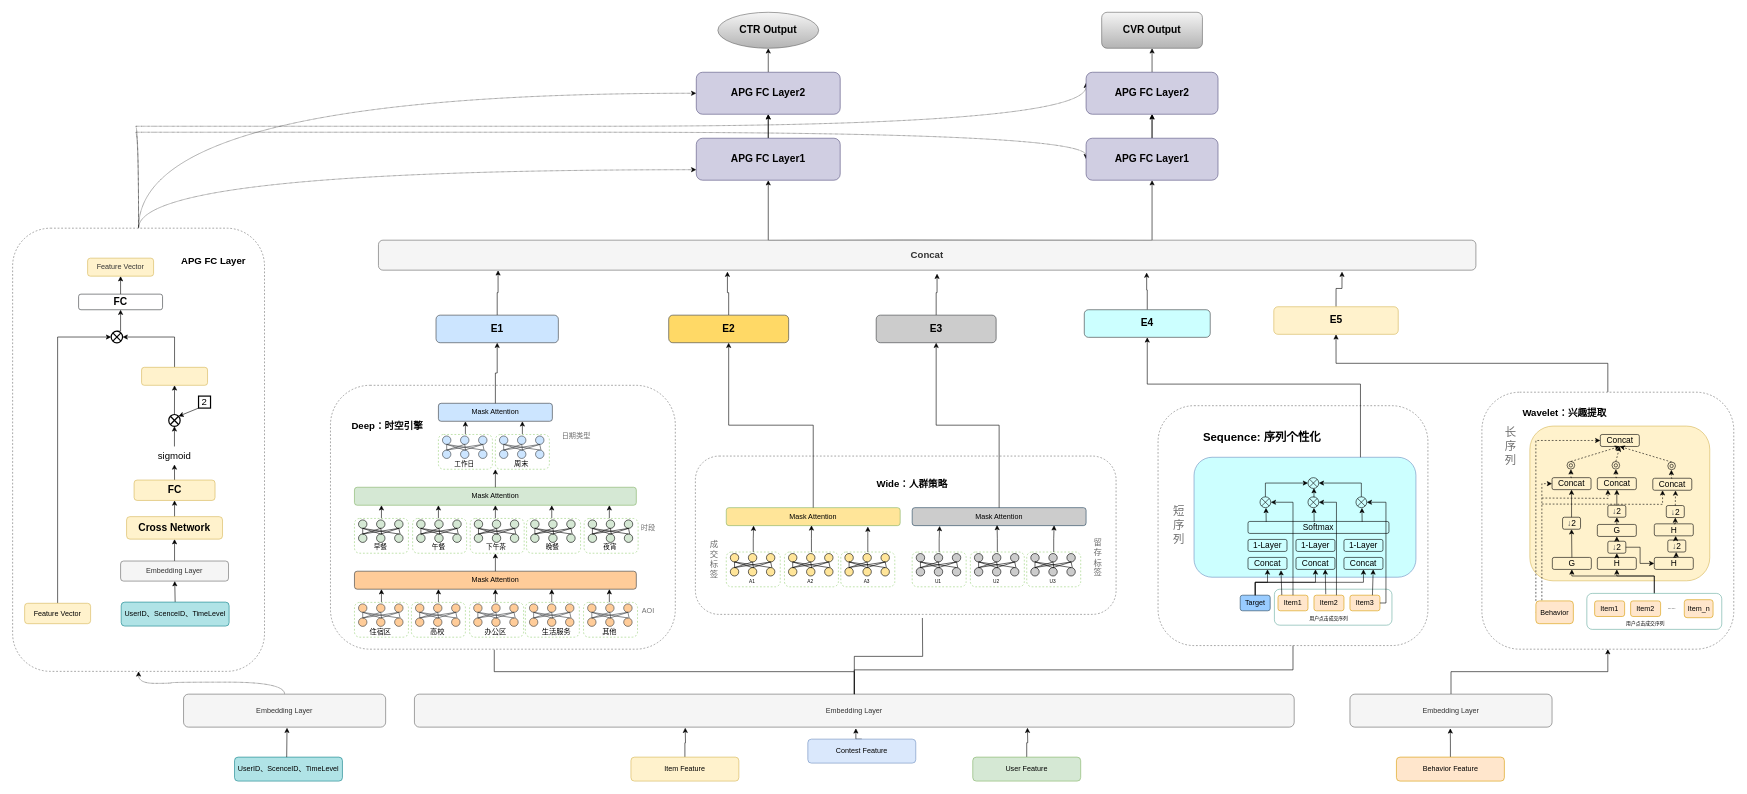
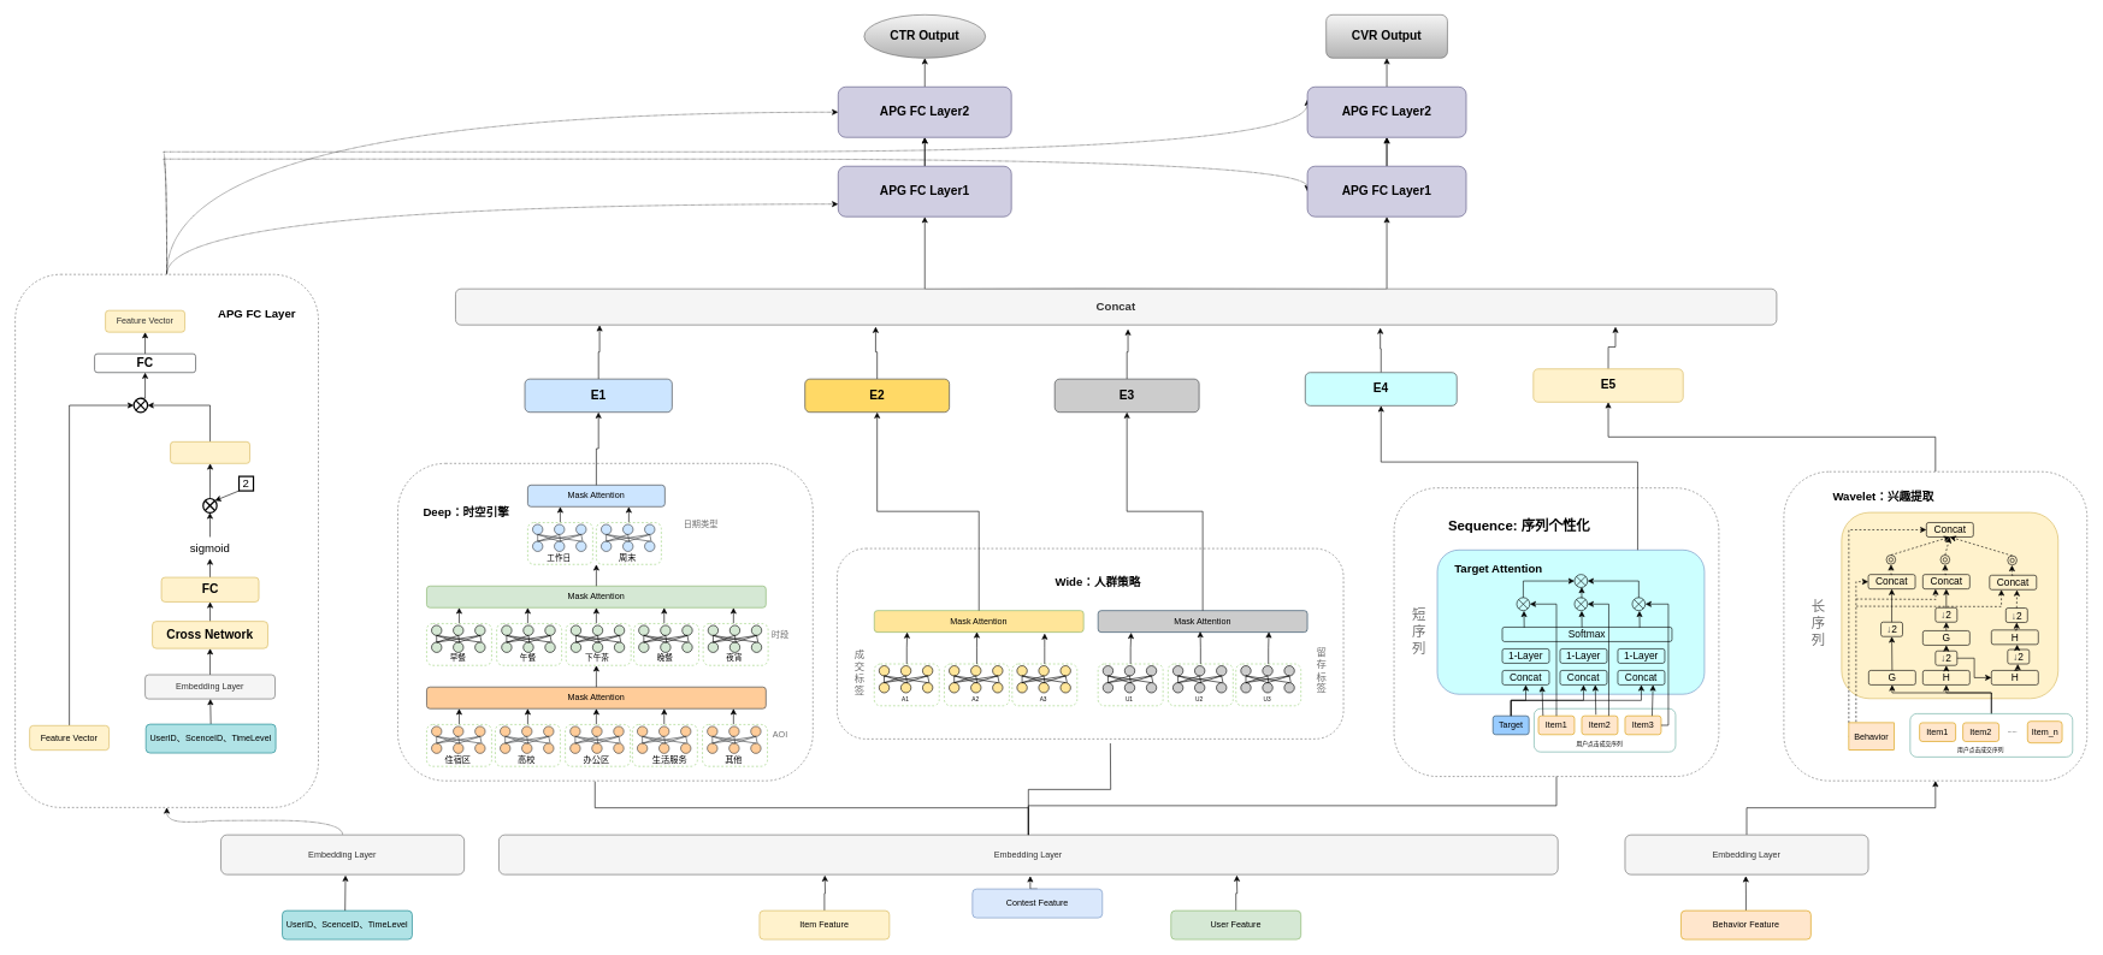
- <mxCell id="42" value="&lt;font color=&quot;#707070&quot;&gt;日期类型&lt;/font&gt;" style="text;html=1;strokeColor=none;fillColor=none;align=center;verticalAlign=middle;whiteSpace=wrap;rounded=0;dashed=1;opacity=1;" parent="1" vertex="1"><mxGeometry x="930" y="712" width="60" height="30" as="geometry" /></mxCell>
+ <mxCell id="42" value="&lt;font color=&quot;#707070&quot;&gt;日期类型&lt;/font&gt;" style="text;html=1;strokeColor=none;fillColor=none;align=center;verticalAlign=middle;whiteSpace=wrap;rounded=0;dashed=1;opacity=1;" parent="1" vertex="1"><mxGeometry x="940" y="712" width="60" height="30" as="geometry" /></mxCell>
- <mxCell id="432" value="&lt;font style=&quot;font-size: 19px;&quot; color=&quot;#707070&quot;&gt;长序列&lt;/font&gt;" style="text;html=1;strokeColor=none;fillColor=none;align=center;verticalAlign=middle;whiteSpace=wrap;rounded=0;dashed=1;opacity=1;" parent="1" vertex="1"><mxGeometry x="2508" y="714" width="20" height="60" as="geometry" /></mxCell>
+ <mxCell id="432" value="&lt;font style=&quot;font-size: 19px;&quot; color=&quot;#707070&quot;&gt;长序列&lt;/font&gt;" style="text;html=1;strokeColor=none;fillColor=none;align=center;verticalAlign=middle;whiteSpace=wrap;rounded=0;dashed=1;opacity=1;" parent="1" vertex="1"><mxGeometry x="2508" y="834" width="20" height="60" as="geometry" /></mxCell>
+ <mxCell id="411" value="&lt;font size=&quot;1&quot; color=&quot;#000000&quot;&gt;&lt;b style=&quot;font-size: 16px;&quot;&gt;Target Attention&lt;/b&gt;&lt;/font&gt;" style="text;html=1;strokeColor=none;fillColor=none;align=center;verticalAlign=middle;whiteSpace=wrap;rounded=0;dashed=1;fontColor=#707070;opacity=1;" parent="1" vertex="1"><mxGeometry x="2010" y="772" width="130" height="30" as="geometry" /></mxCell>
- <mxCell id="516" value="Behavior" style="rounded=1;whiteSpace=wrap;html=1;fillColor=#ffe6cc;strokeColor=#d79b00;" parent="1" vertex="1"><mxGeometry x="2560" y="1001.5" width="62.5" height="38" as="geometry" /></mxCell>
+ <mxCell id="516" value="Behavior" style="whiteSpace=wrap;html=1;fillColor=#ffe6cc;strokeColor=#d79b00;rounded=0;" parent="1" vertex="1"><mxGeometry x="2560" y="1001.5" width="62.5" height="38" as="geometry" /></mxCell>
